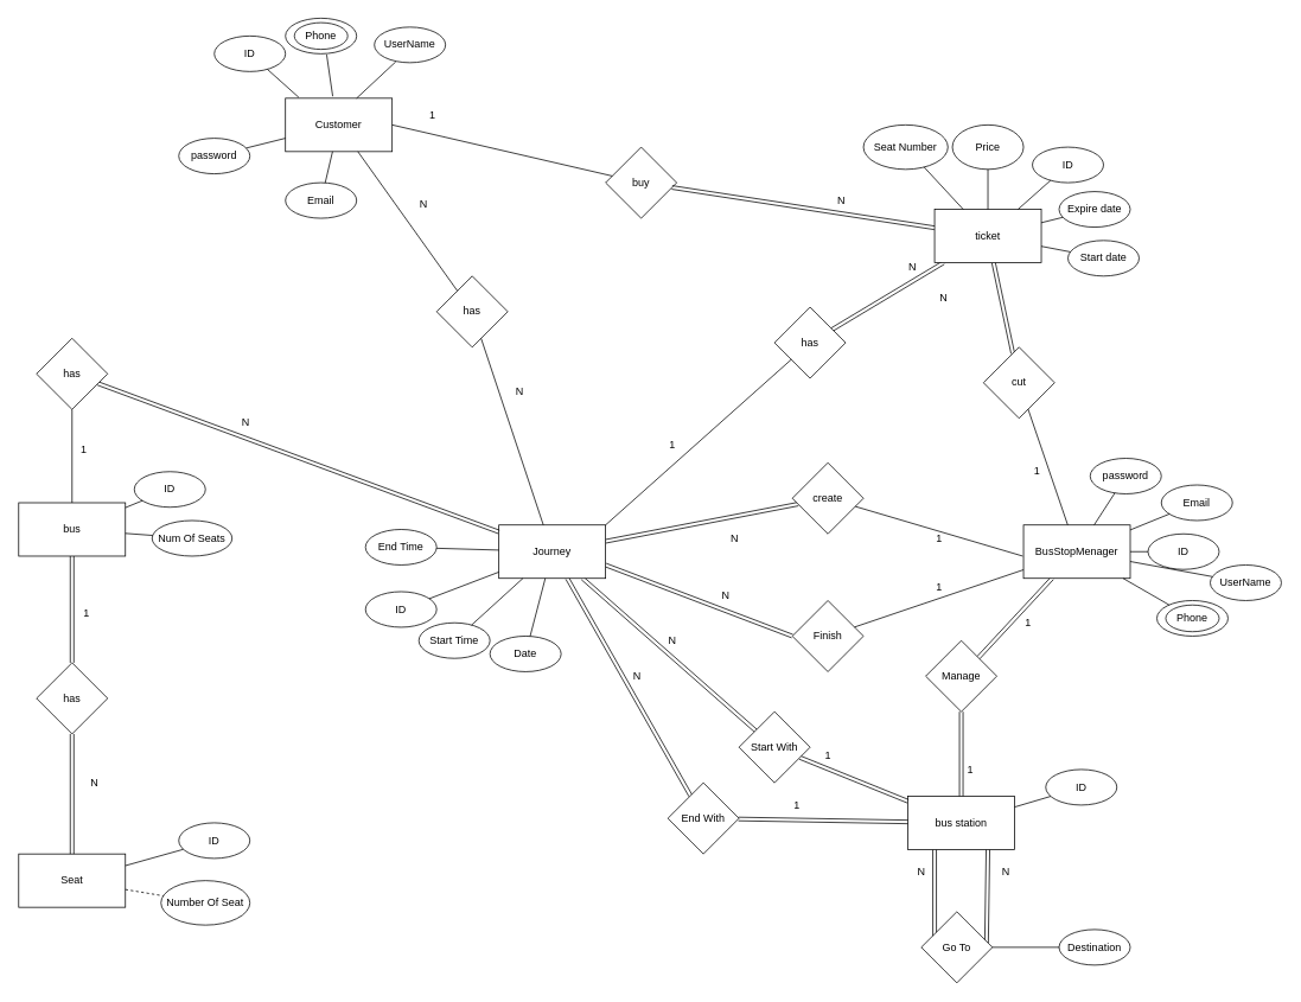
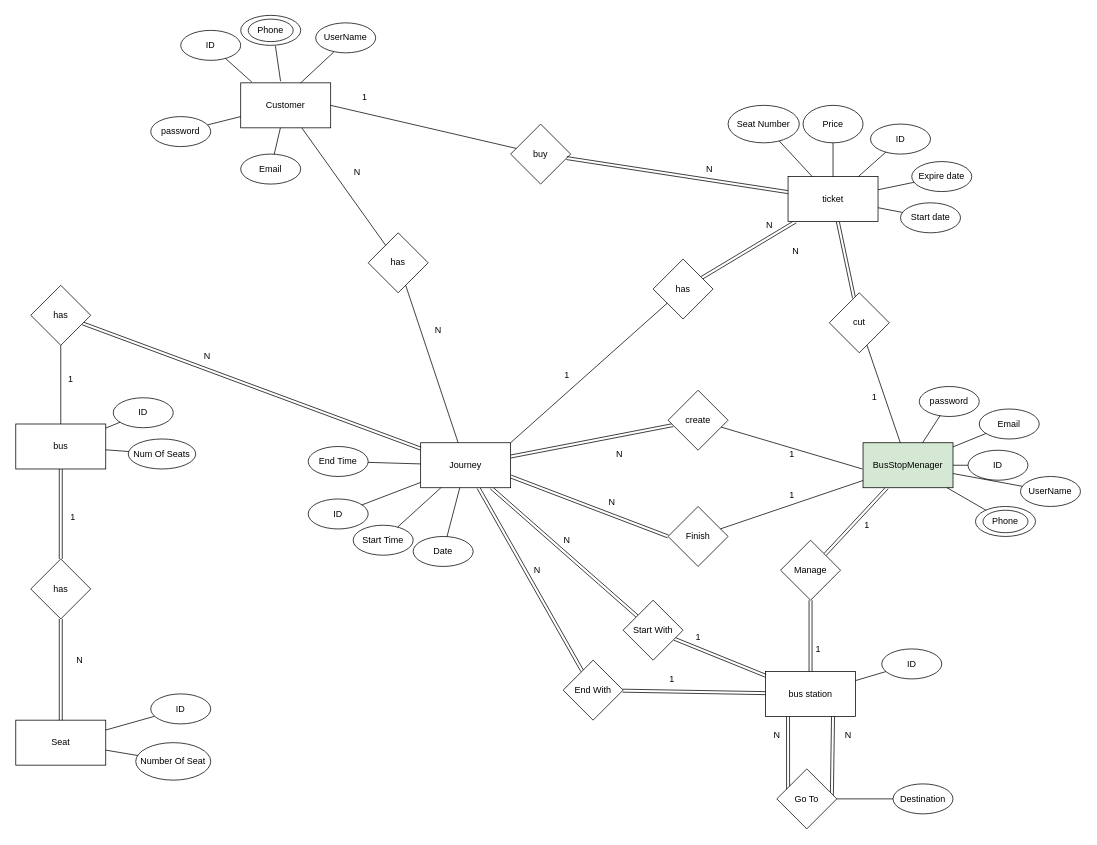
- <mxCell id="62" value="Expire date" style="ellipse;whiteSpace=wrap;html=1;" parent="1" vertex="1"><mxGeometry x="1190" y="215" width="80" height="40" as="geometry" /></mxCell>
+ <mxCell id="62" value="Expire date" style="ellipse;whiteSpace=wrap;html=1;" parent="1" vertex="1"><mxGeometry x="1215" y="215" width="80" height="40" as="geometry" /></mxCell>
- <mxCell id="11" value="BusStopMenager" style="rounded=0;whiteSpace=wrap;html=1;" parent="1" vertex="1"><mxGeometry x="1150" y="590" width="120" height="60" as="geometry" /></mxCell>
+ <mxCell id="11" value="BusStopMenager" style="rounded=0;whiteSpace=wrap;html=1;fillColor=#d5e8d4;" parent="1" vertex="1"><mxGeometry x="1150" y="590" width="120" height="60" as="geometry" /></mxCell>
- <mxCell id="99" value="" style="endArrow=none;html=1;dashed=1;" parent="1" source="38" target="98" edge="1"><mxGeometry width="50" height="50" relative="1" as="geometry"><mxPoint x="150" y="983.125" as="sourcePoint" /><mxPoint x="215.137" y="964.805" as="targetPoint" /></mxGeometry></mxCell>
+ <mxCell id="99" value="" style="endArrow=none;html=1;" parent="1" source="38" target="98" edge="1"><mxGeometry width="50" height="50" relative="1" as="geometry"><mxPoint x="150" y="983.125" as="sourcePoint" /><mxPoint x="215.137" y="964.805" as="targetPoint" /></mxGeometry></mxCell>
